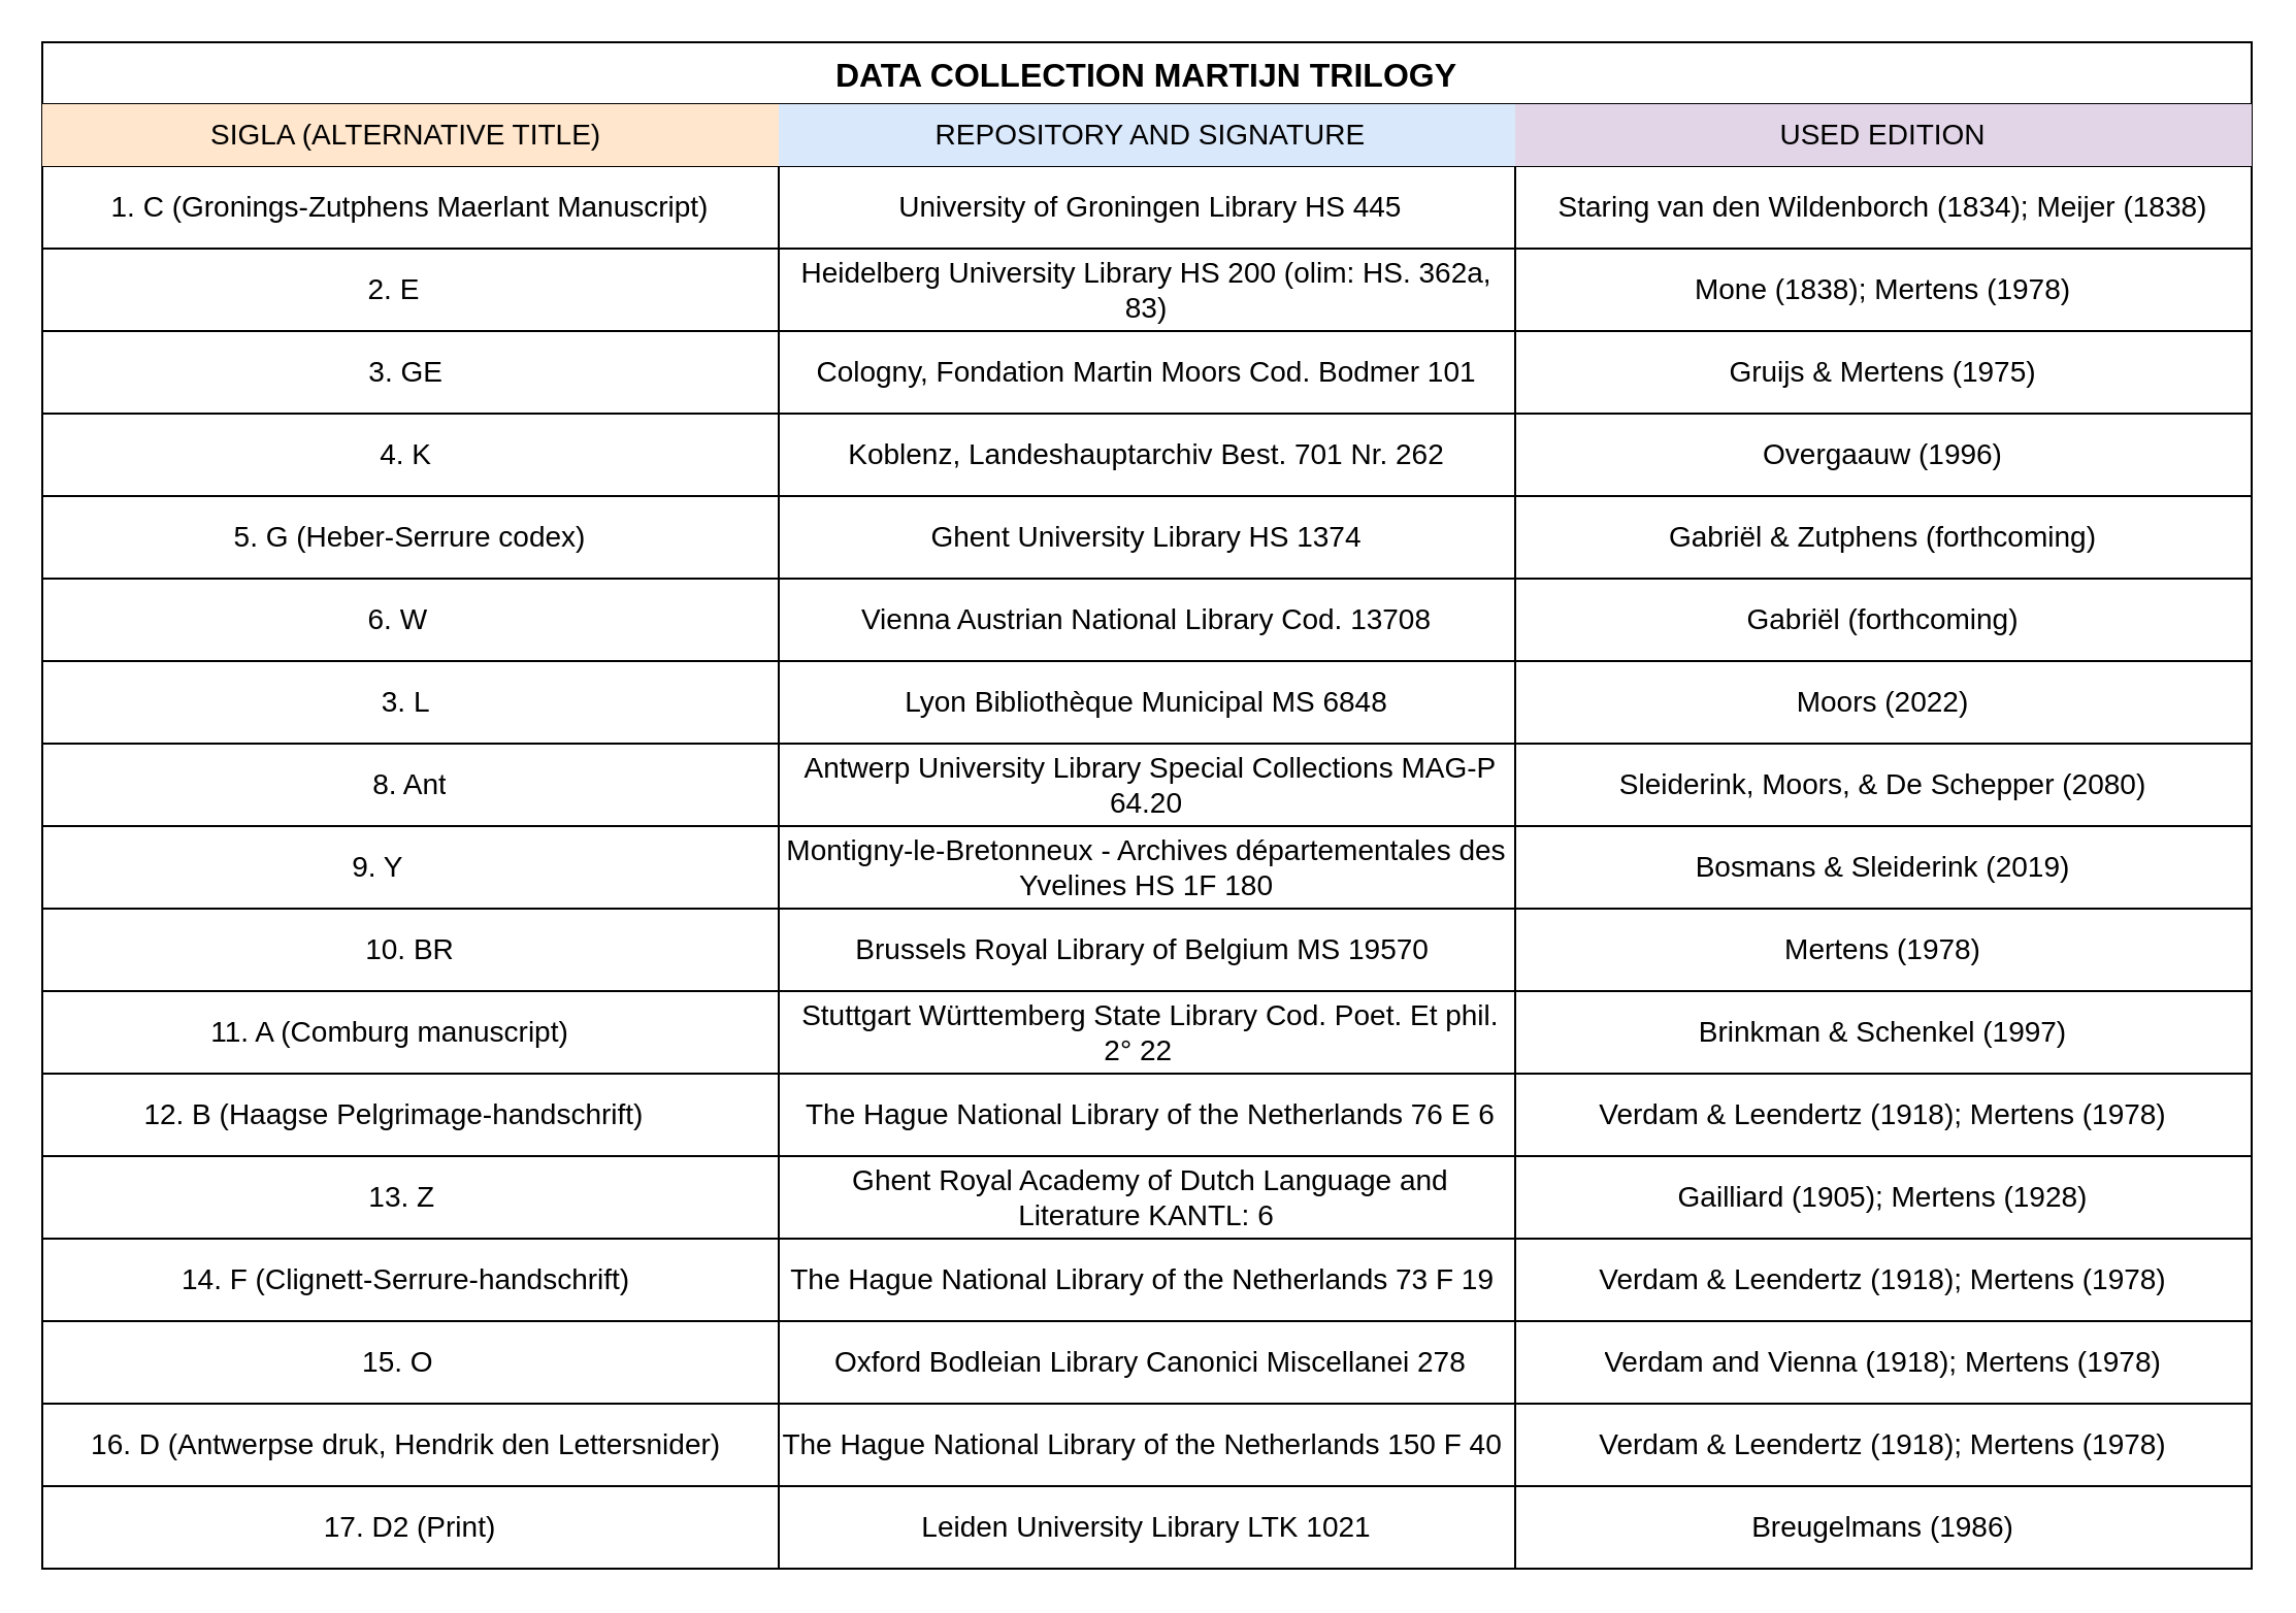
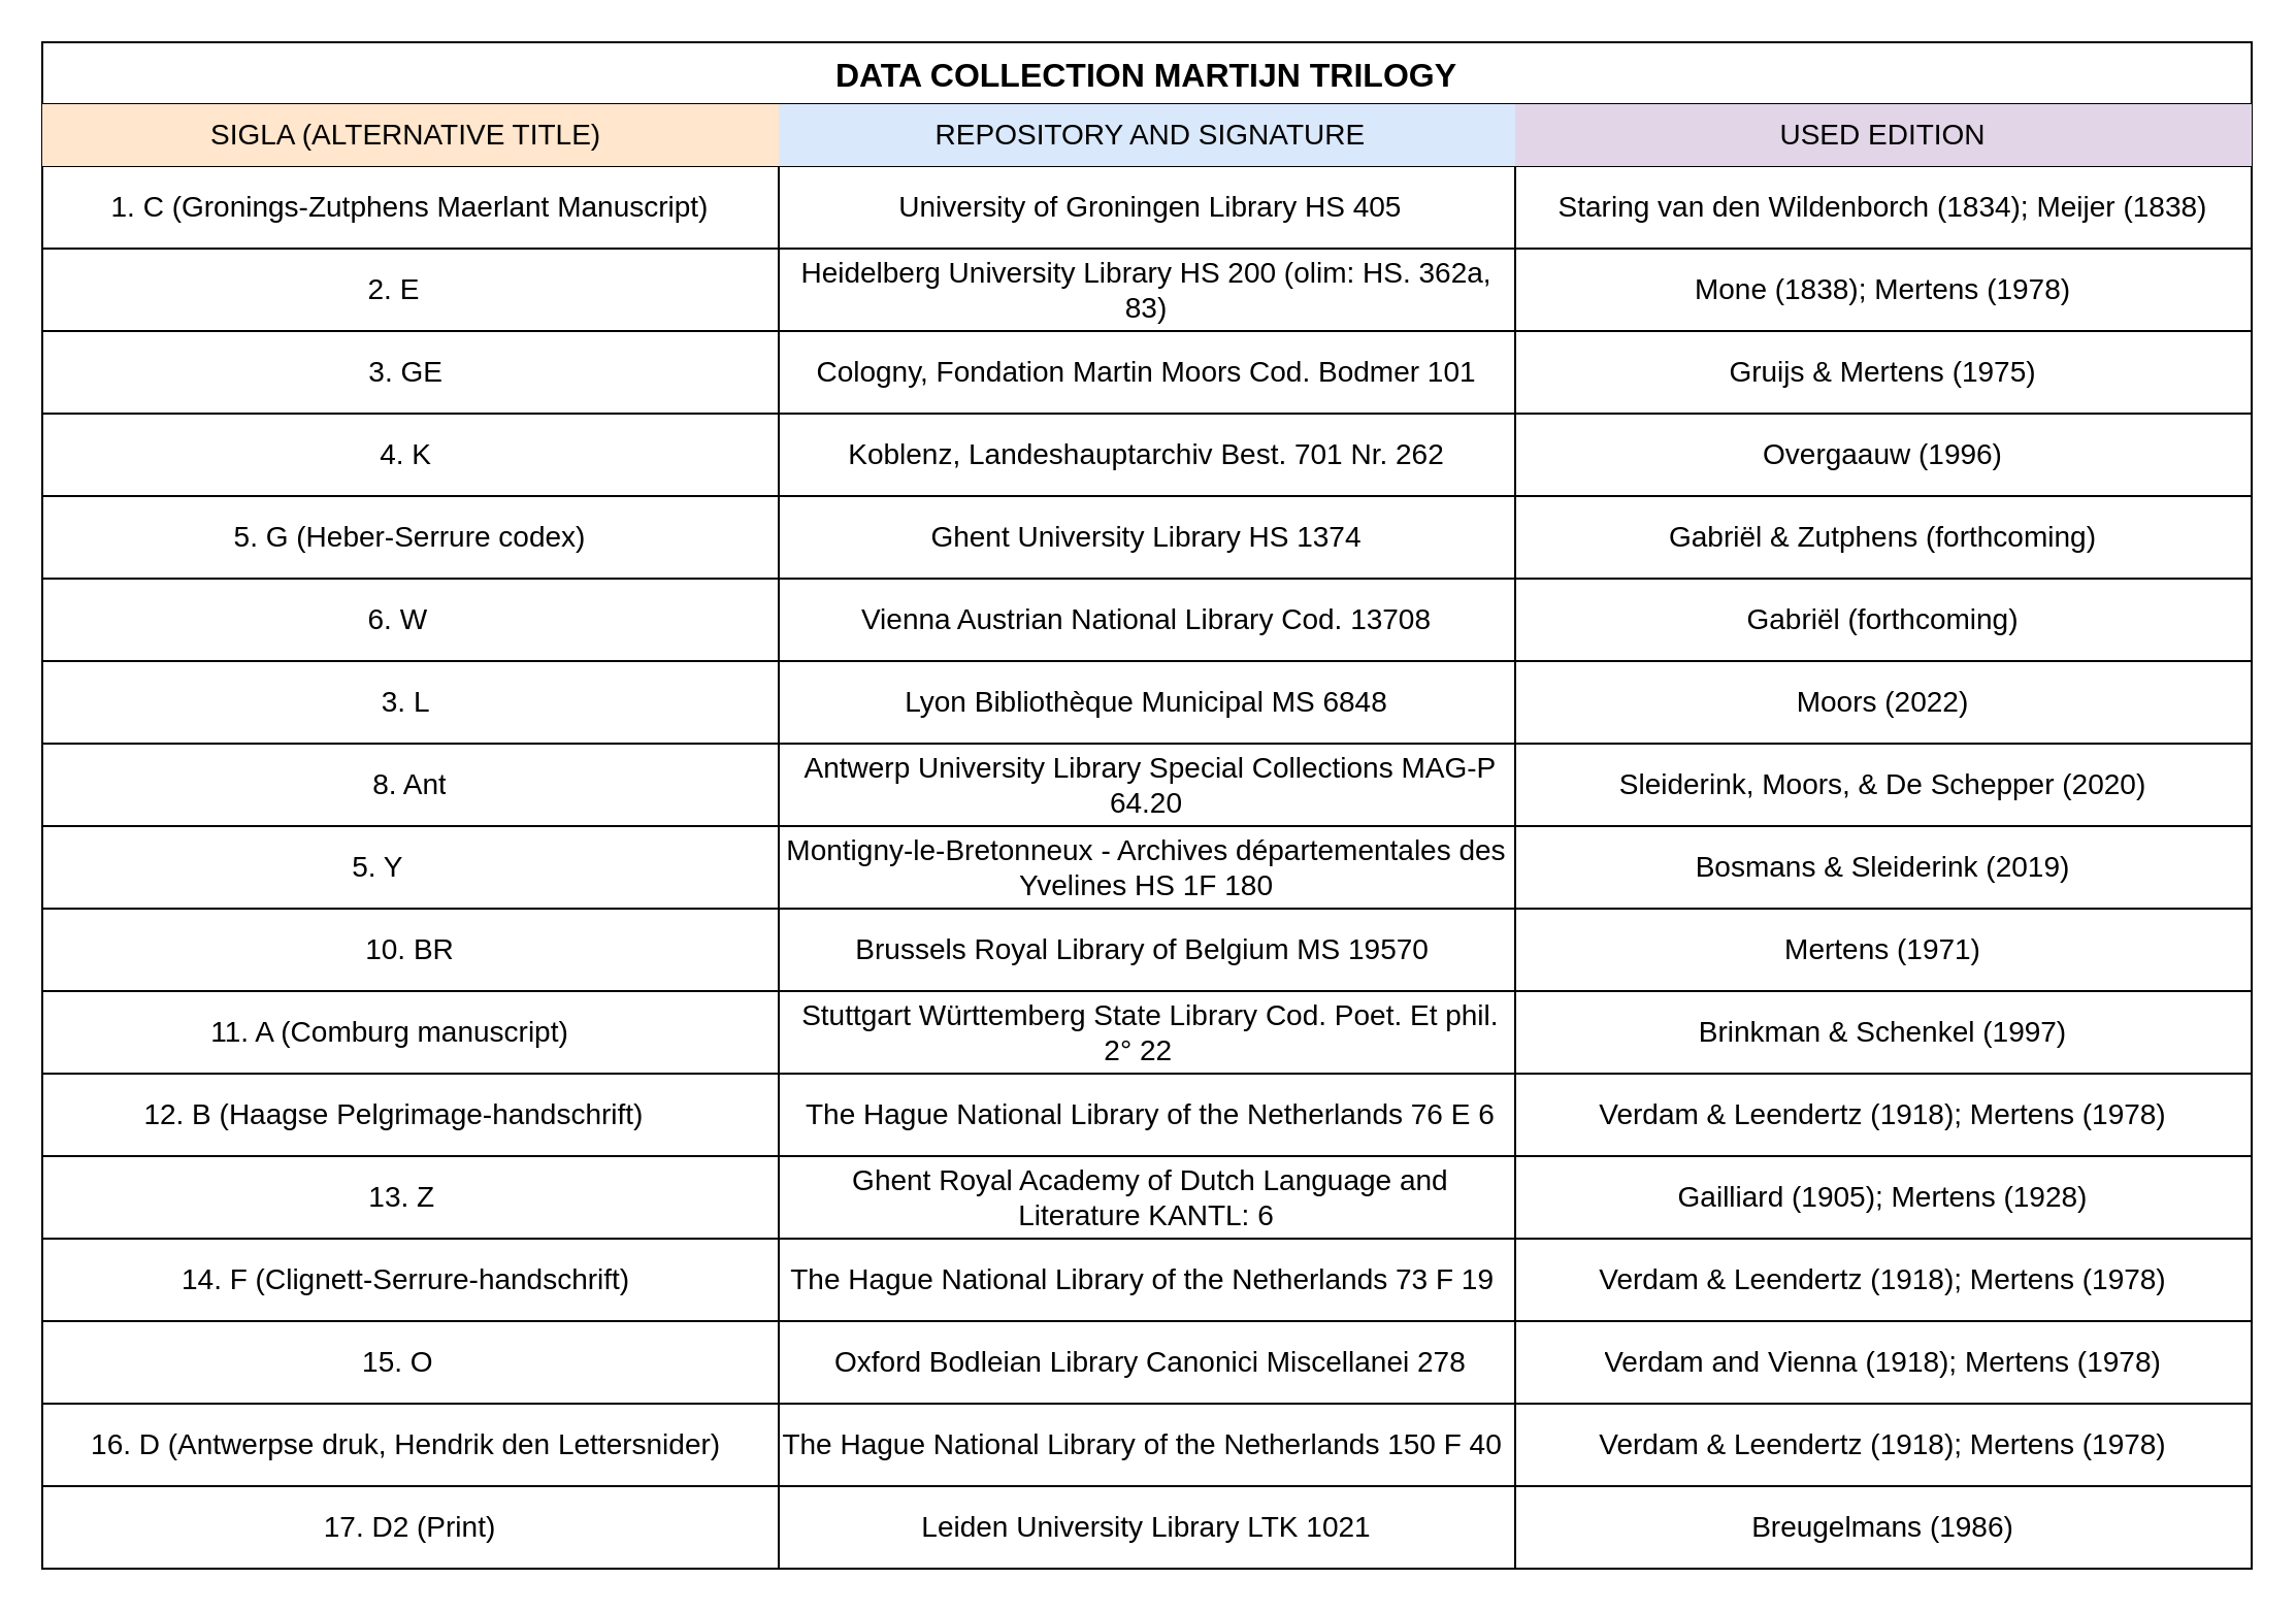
- <mxCell id="9" value=" University of Groningen Library HS 445" style="shape=partialRectangle;connectable=0;strokeColor=inherit;overflow=hidden;fillColor=none;top=0;left=0;bottom=0;right=0;pointerEvents=1;fontSize=14;align=center;labelBorderColor=none;whiteSpace=wrap;" parent="7" vertex="1"><mxGeometry x="357" width="357" height="40" as="geometry"><mxRectangle width="357" height="40" as="alternateBounds" /></mxGeometry></mxCell>
+ <mxCell id="9" value=" University of Groningen Library HS 405" style="shape=partialRectangle;connectable=0;strokeColor=inherit;overflow=hidden;fillColor=none;top=0;left=0;bottom=0;right=0;pointerEvents=1;fontSize=14;align=center;labelBorderColor=none;whiteSpace=wrap;" parent="7" vertex="1"><mxGeometry x="357" width="357" height="40" as="geometry"><mxRectangle width="357" height="40" as="alternateBounds" /></mxGeometry></mxCell>
- <mxCell id="38" value="Sleiderink, Moors, &amp; De Schepper (2080)" style="shape=partialRectangle;connectable=0;strokeColor=inherit;overflow=hidden;fillColor=none;top=0;left=0;bottom=0;right=0;pointerEvents=1;fontSize=14;align=center;labelBorderColor=none;whiteSpace=wrap;" parent="35" vertex="1"><mxGeometry x="714" width="357" height="40" as="geometry"><mxRectangle width="357" height="40" as="alternateBounds" /></mxGeometry></mxCell>
+ <mxCell id="38" value="Sleiderink, Moors, &amp; De Schepper (2020)" style="shape=partialRectangle;connectable=0;strokeColor=inherit;overflow=hidden;fillColor=none;top=0;left=0;bottom=0;right=0;pointerEvents=1;fontSize=14;align=center;labelBorderColor=none;whiteSpace=wrap;" parent="35" vertex="1"><mxGeometry x="714" width="357" height="40" as="geometry"><mxRectangle width="357" height="40" as="alternateBounds" /></mxGeometry></mxCell>
- <mxCell id="40" value="9. Y        " style="shape=partialRectangle;connectable=0;strokeColor=inherit;overflow=hidden;fillColor=none;top=0;left=0;bottom=0;right=0;pointerEvents=1;fontSize=14;align=center;labelBorderColor=none;whiteSpace=wrap;" parent="39" vertex="1"><mxGeometry width="357" height="40" as="geometry"><mxRectangle width="357" height="40" as="alternateBounds" /></mxGeometry></mxCell>
+ <mxCell id="40" value="5. Y        " style="shape=partialRectangle;connectable=0;strokeColor=inherit;overflow=hidden;fillColor=none;top=0;left=0;bottom=0;right=0;pointerEvents=1;fontSize=14;align=center;labelBorderColor=none;whiteSpace=wrap;" parent="39" vertex="1"><mxGeometry width="357" height="40" as="geometry"><mxRectangle width="357" height="40" as="alternateBounds" /></mxGeometry></mxCell>
- <mxCell id="46" value="Mertens (1978)" style="shape=partialRectangle;connectable=0;strokeColor=inherit;overflow=hidden;fillColor=none;top=0;left=0;bottom=0;right=0;pointerEvents=1;fontSize=14;align=center;labelBorderColor=none;whiteSpace=wrap;" parent="43" vertex="1"><mxGeometry x="714" width="357" height="40" as="geometry"><mxRectangle width="357" height="40" as="alternateBounds" /></mxGeometry></mxCell>
+ <mxCell id="46" value="Mertens (1971)" style="shape=partialRectangle;connectable=0;strokeColor=inherit;overflow=hidden;fillColor=none;top=0;left=0;bottom=0;right=0;pointerEvents=1;fontSize=14;align=center;labelBorderColor=none;whiteSpace=wrap;" parent="43" vertex="1"><mxGeometry x="714" width="357" height="40" as="geometry"><mxRectangle width="357" height="40" as="alternateBounds" /></mxGeometry></mxCell>
